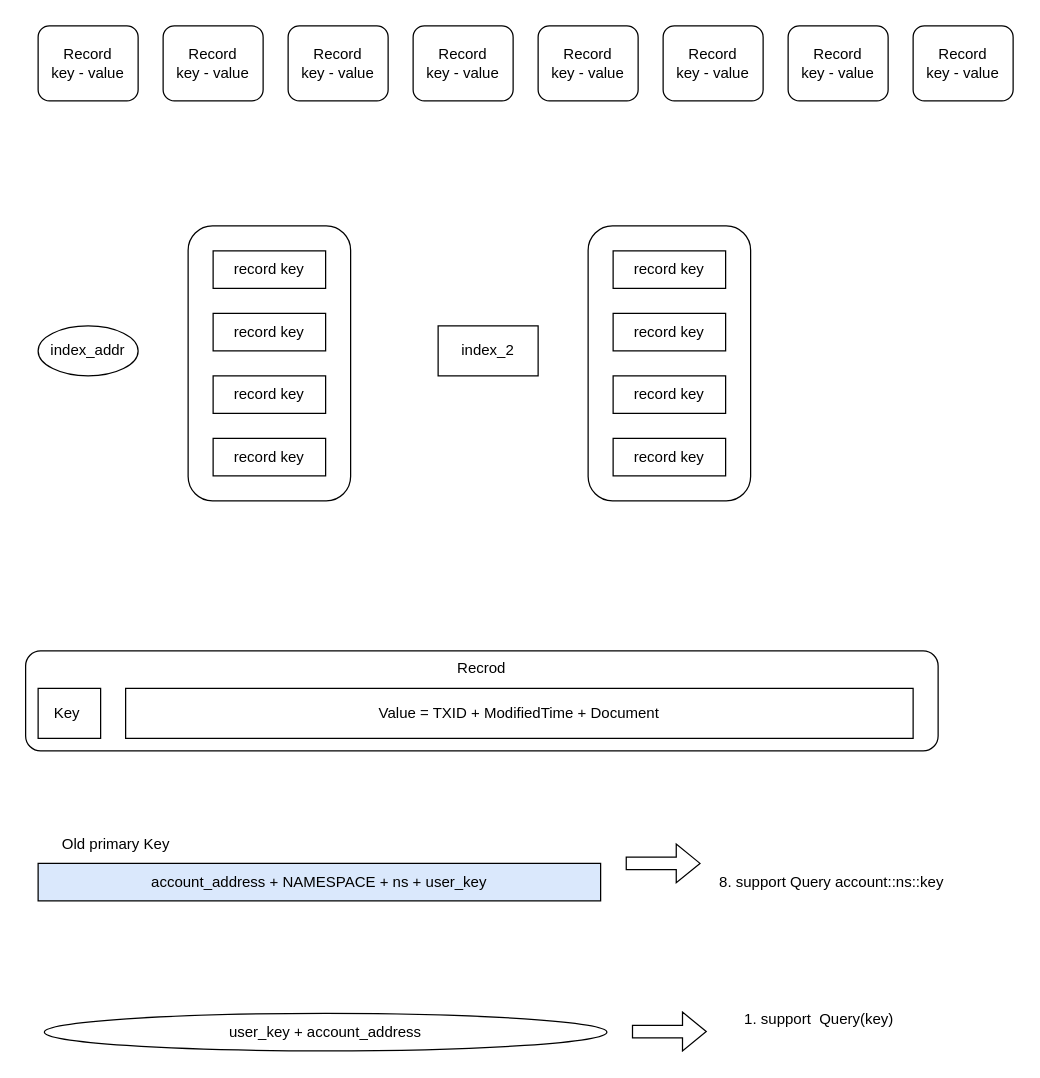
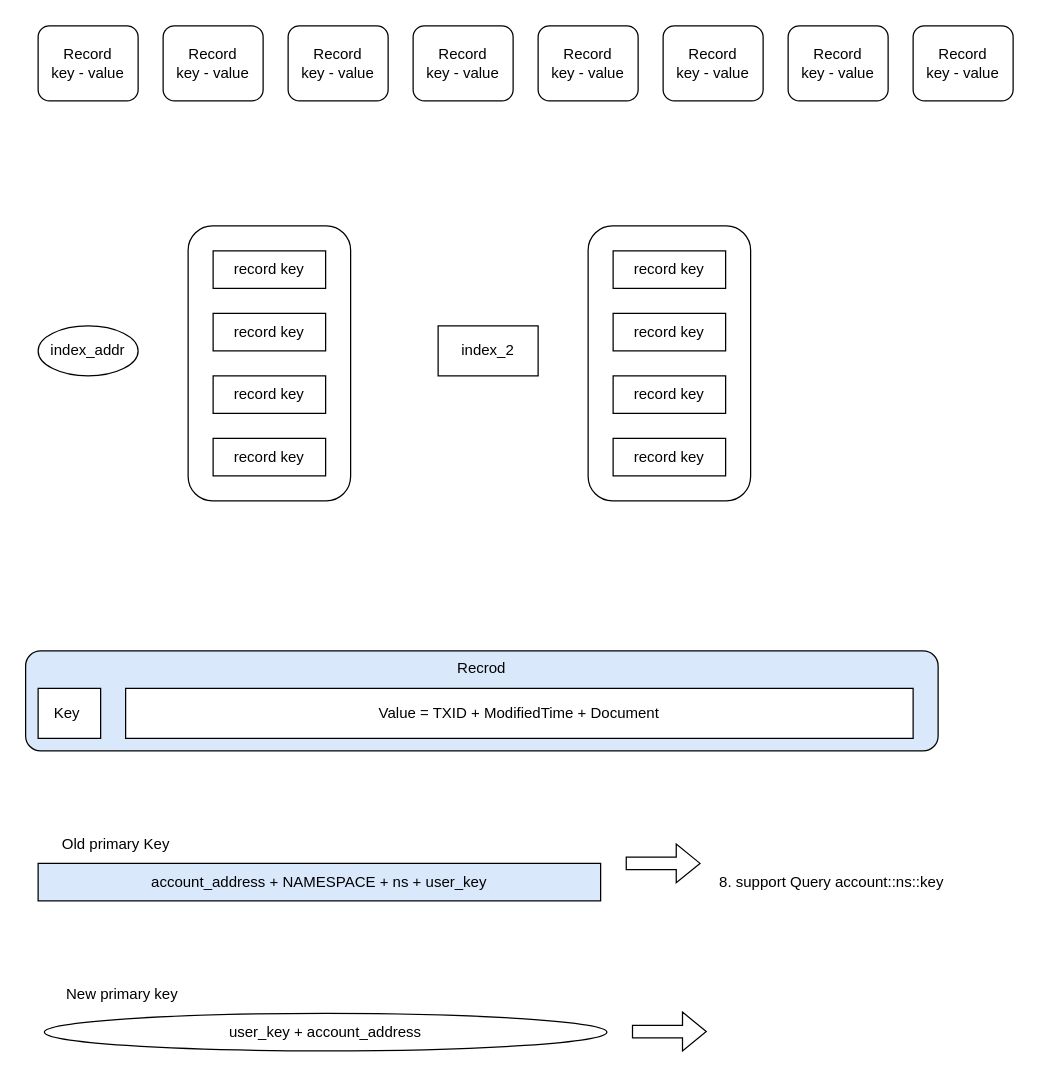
- <mxCell id="22" value="Recrod" style="rounded=1;whiteSpace=wrap;html=1;verticalAlign=top;" parent="1" vertex="1"><mxGeometry x="20" y="520" width="730" height="80" as="geometry" /></mxCell>
+ <mxCell id="22" value="Recrod" style="rounded=1;whiteSpace=wrap;html=1;verticalAlign=top;fillColor=#dae8fc;" parent="1" vertex="1"><mxGeometry x="20" y="520" width="730" height="80" as="geometry" /></mxCell>
+ <mxCell id="30" value="New primary key" style="text;html=1;strokeColor=none;fillColor=none;align=center;verticalAlign=middle;whiteSpace=wrap;rounded=0;" vertex="1" parent="1"><mxGeometry x="30" y="780" width="135" height="30" as="geometry" /></mxCell>
- <mxCell id="32" value="1. support&amp;nbsp; Query(key)" style="text;html=1;strokeColor=none;fillColor=none;align=center;verticalAlign=middle;whiteSpace=wrap;rounded=0;" vertex="1" parent="1"><mxGeometry x="590" y="800" width="130" height="30" as="geometry" /></mxCell>
